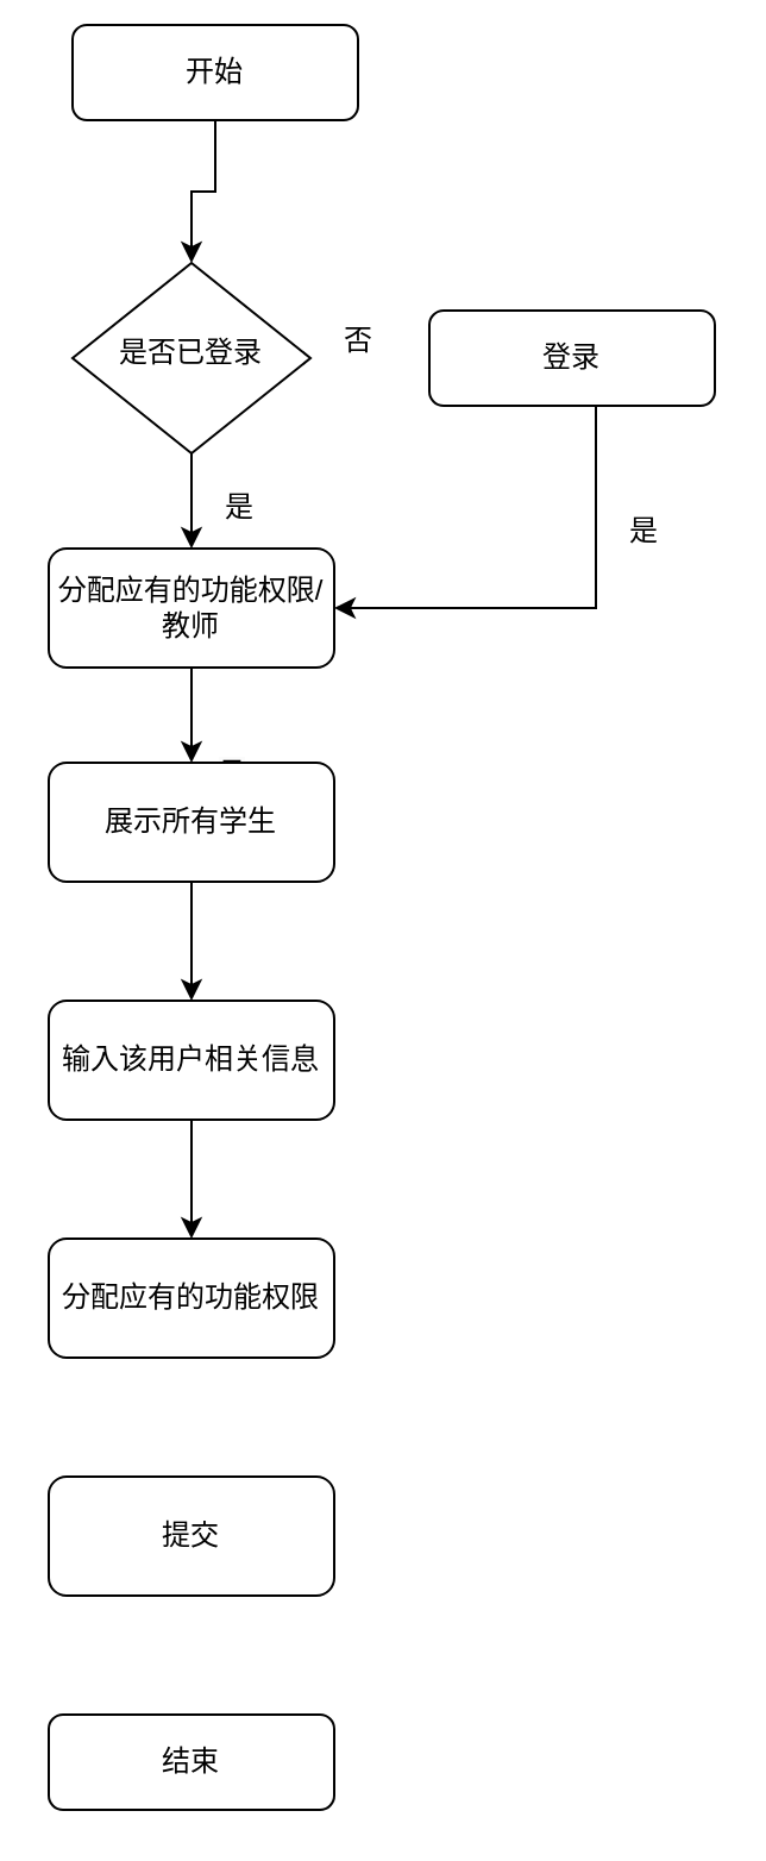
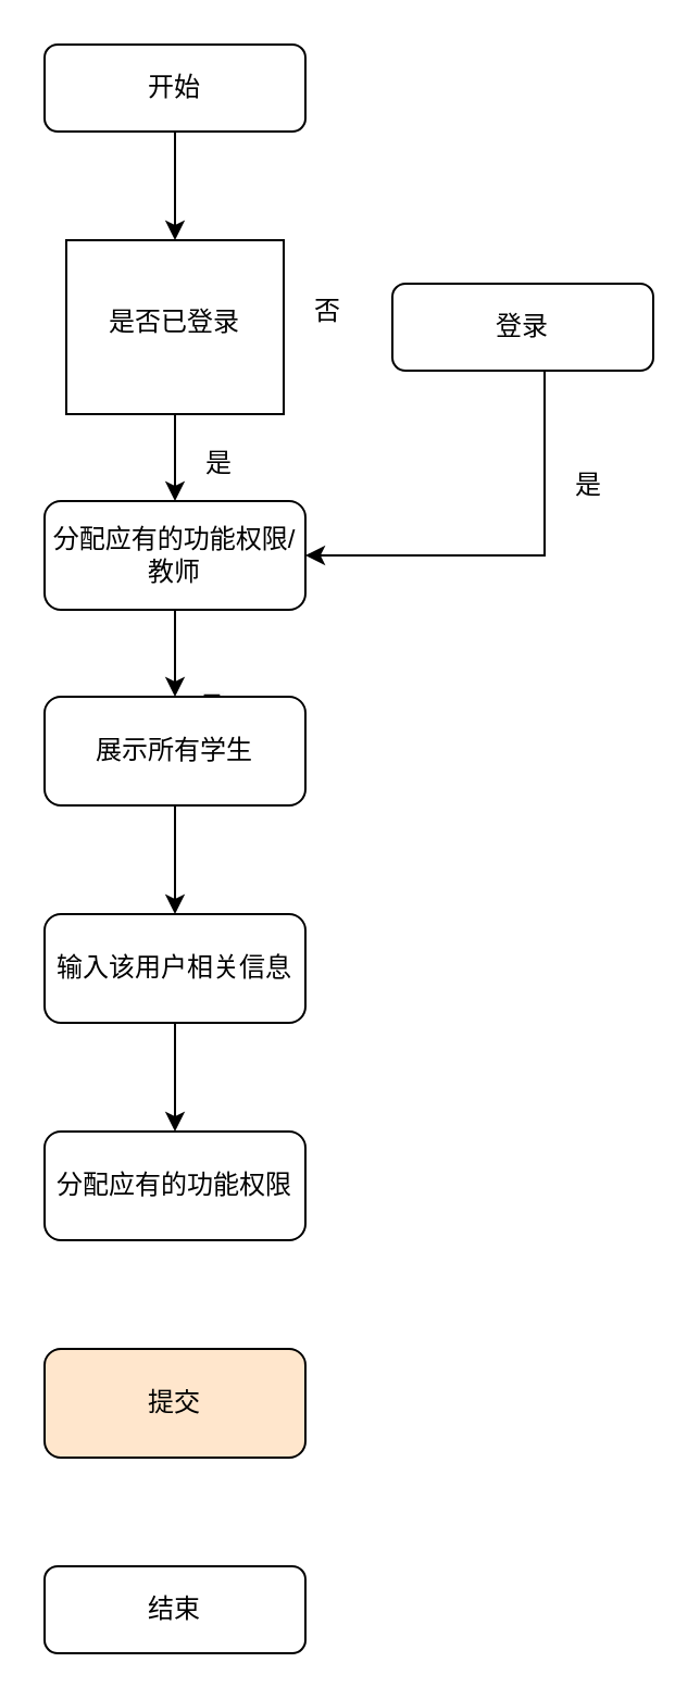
- <mxCell id="3" value="开始" style="rounded=1;whiteSpace=wrap;html=1;fontSize=12;glass=0;strokeWidth=1;shadow=0;" vertex="1" parent="1"><mxGeometry x="30" y="10" width="120" height="40" as="geometry" /></mxCell>
+ <mxCell id="3" value="开始" style="rounded=1;whiteSpace=wrap;html=1;fontSize=12;glass=0;strokeWidth=1;shadow=0;" vertex="1" parent="1"><mxGeometry x="20" y="20" width="120" height="40" as="geometry" /></mxCell>
- <mxCell id="5" value="是否已登录" style="rhombus;whiteSpace=wrap;html=1;shadow=0;fontFamily=Helvetica;fontSize=12;align=center;strokeWidth=1;spacing=6;spacingTop=-4;" vertex="1" parent="1"><mxGeometry x="30" y="110" width="100" height="80" as="geometry" /></mxCell>
+ <mxCell id="5" value="是否已登录" style="whiteSpace=wrap;html=1;shadow=0;fontFamily=Helvetica;fontSize=12;align=center;strokeWidth=1;spacing=6;spacingTop=-4;rounded=0;" vertex="1" parent="1"><mxGeometry x="30" y="110" width="100" height="80" as="geometry" /></mxCell>
- <mxCell id="20" value="提交" style="rounded=1;whiteSpace=wrap;html=1;fontSize=12;glass=0;strokeWidth=1;shadow=0;" vertex="1" parent="1"><mxGeometry x="20" y="620" width="120" height="50" as="geometry" /></mxCell>
+ <mxCell id="20" value="提交" style="rounded=1;whiteSpace=wrap;html=1;fontSize=12;glass=0;strokeWidth=1;shadow=0;fillColor=#ffe6cc;" vertex="1" parent="1"><mxGeometry x="20" y="620" width="120" height="50" as="geometry" /></mxCell>
